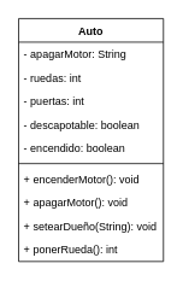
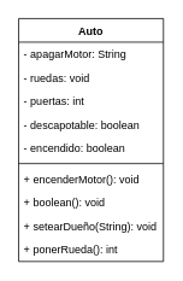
- <mxCell id="4" value="- ruedas: int" style="text;strokeColor=none;fillColor=none;align=left;verticalAlign=top;spacingLeft=4;spacingRight=4;overflow=hidden;rotatable=0;points=[[0,0.5],[1,0.5]];portConstraint=eastwest;" parent="2" vertex="1"><mxGeometry y="52" width="160" height="26" as="geometry" /></mxCell>
+ <mxCell id="4" value="- ruedas: void" style="text;strokeColor=none;fillColor=none;align=left;verticalAlign=top;spacingLeft=4;spacingRight=4;overflow=hidden;rotatable=0;points=[[0,0.5],[1,0.5]];portConstraint=eastwest;" parent="2" vertex="1"><mxGeometry y="52" width="160" height="26" as="geometry" /></mxCell>
- <mxCell id="10" value="+ apagarMotor(): void" style="text;strokeColor=none;fillColor=none;align=left;verticalAlign=top;spacingLeft=4;spacingRight=4;overflow=hidden;rotatable=0;points=[[0,0.5],[1,0.5]];portConstraint=eastwest;" parent="2" vertex="1"><mxGeometry y="190" width="160" height="26" as="geometry" /></mxCell>
+ <mxCell id="10" value="+ boolean(): void" style="text;strokeColor=none;fillColor=none;align=left;verticalAlign=top;spacingLeft=4;spacingRight=4;overflow=hidden;rotatable=0;points=[[0,0.5],[1,0.5]];portConstraint=eastwest;" parent="2" vertex="1"><mxGeometry y="190" width="160" height="26" as="geometry" /></mxCell>
